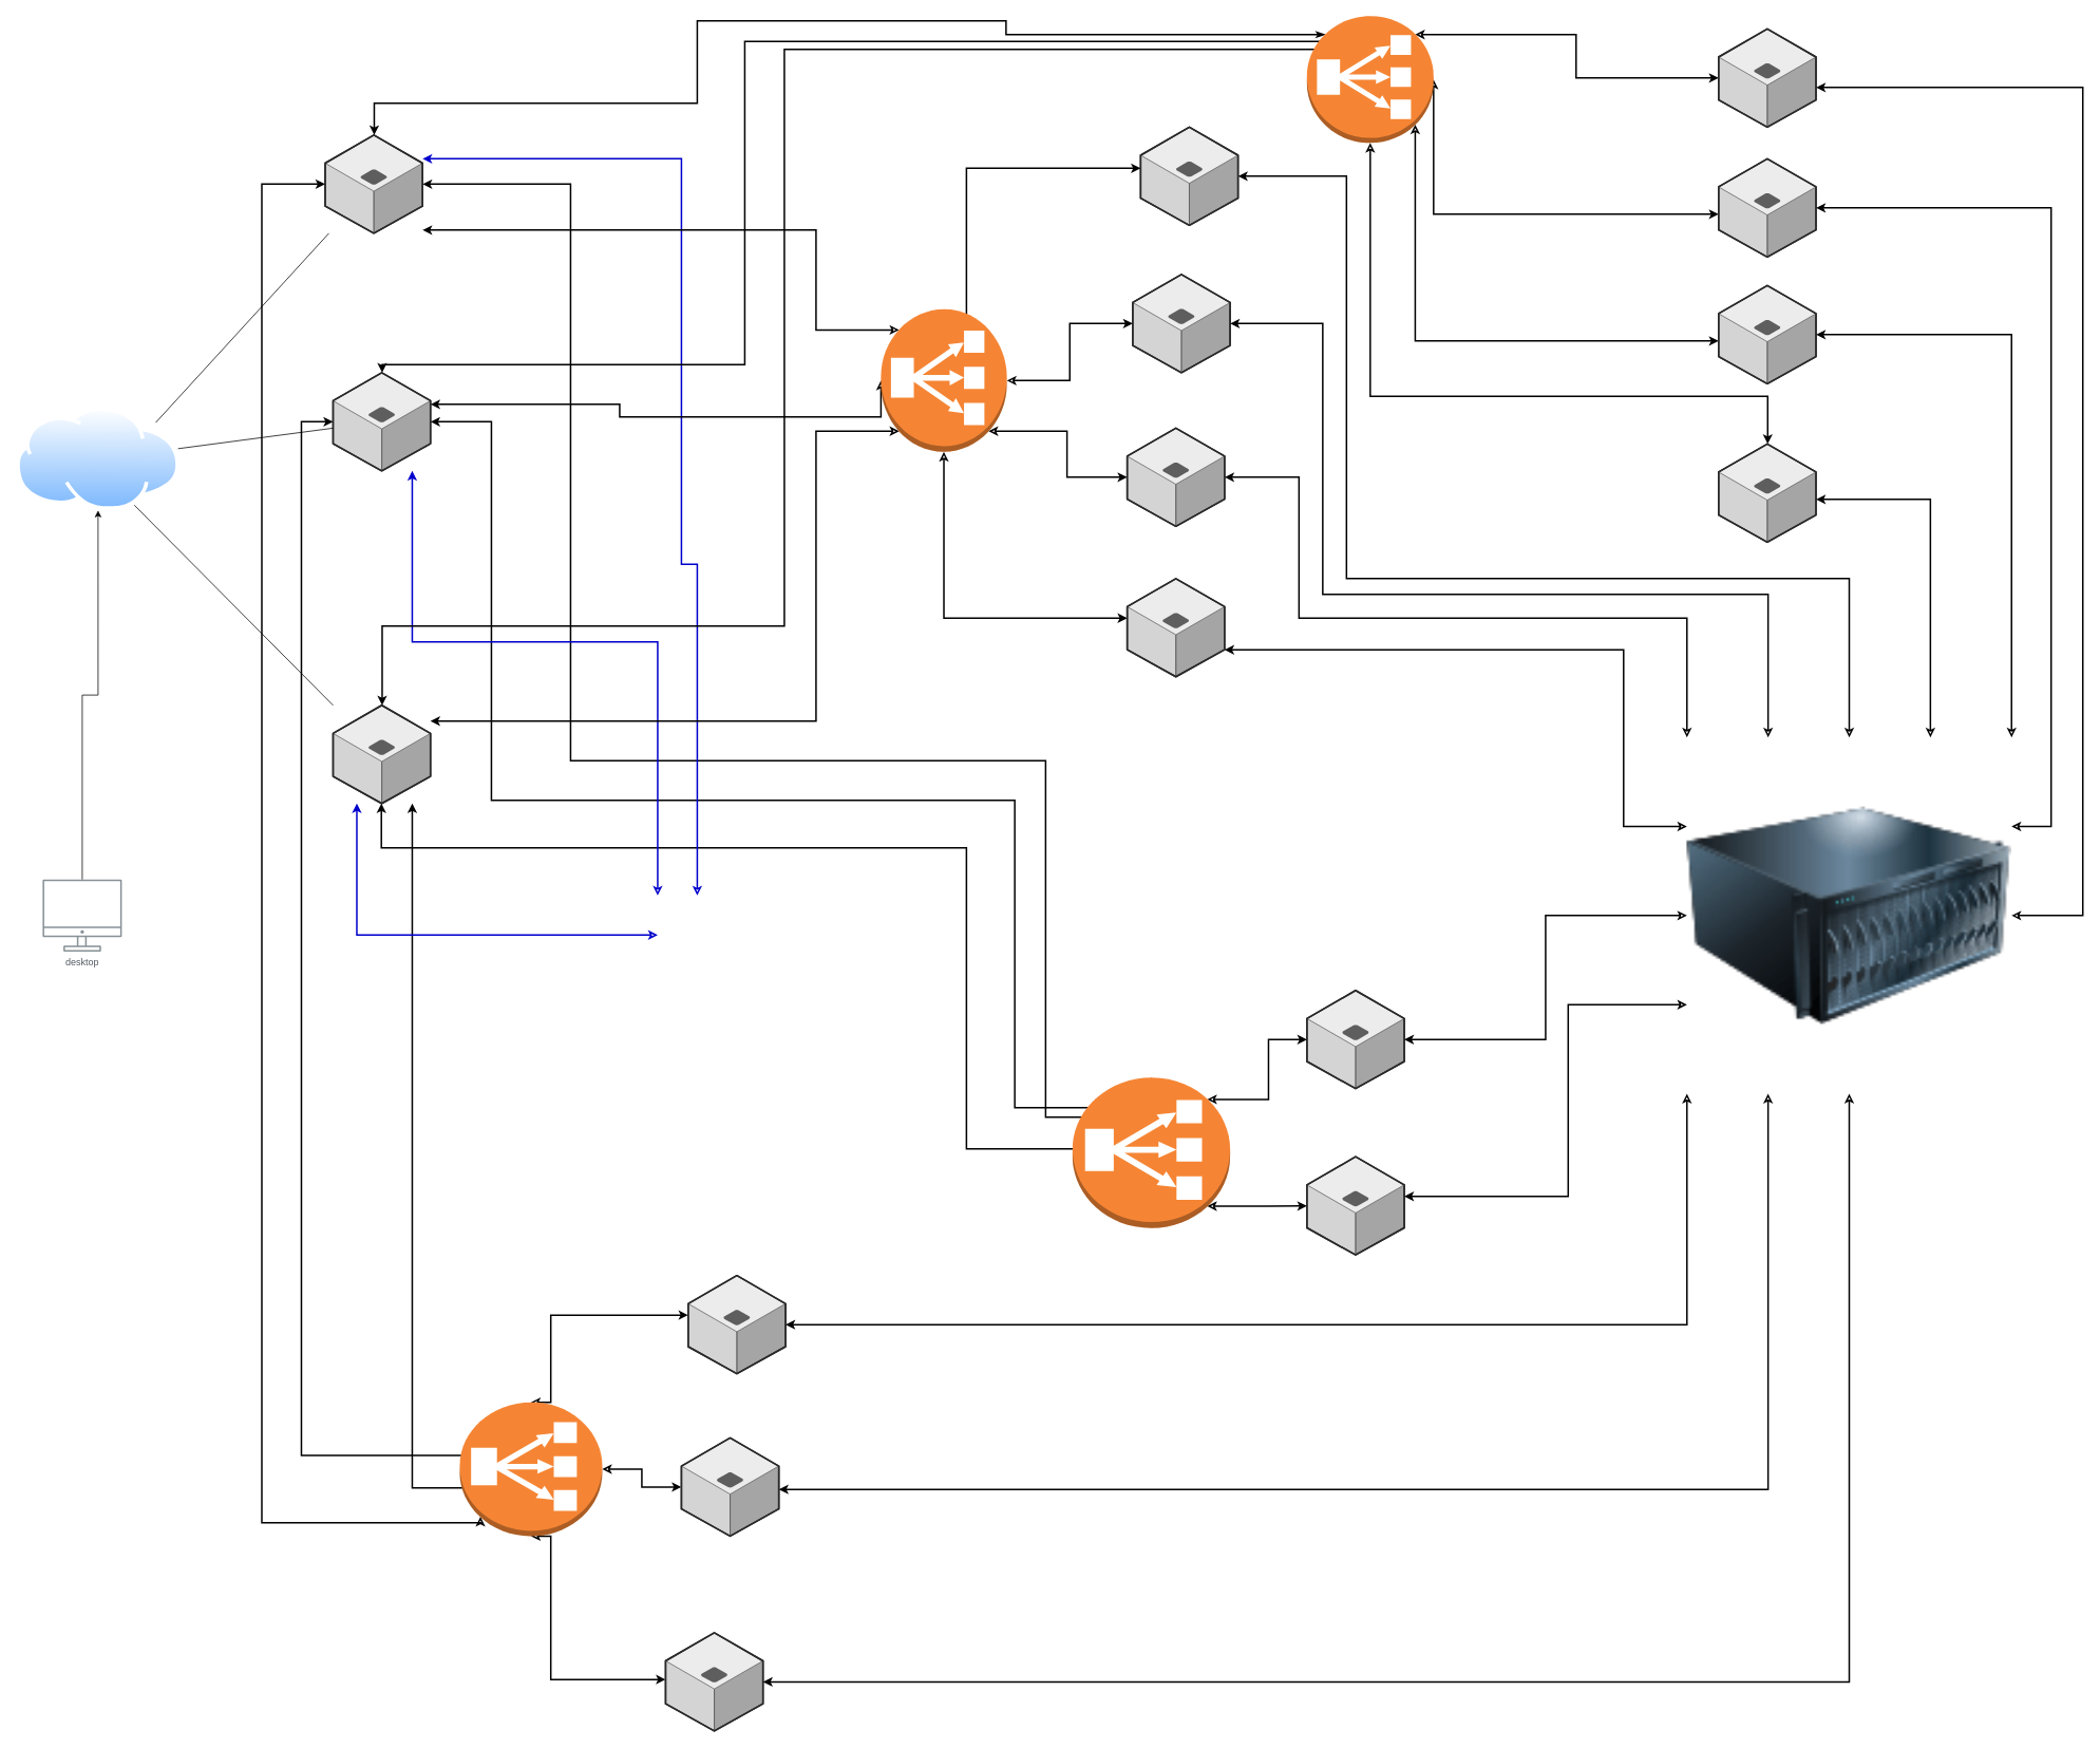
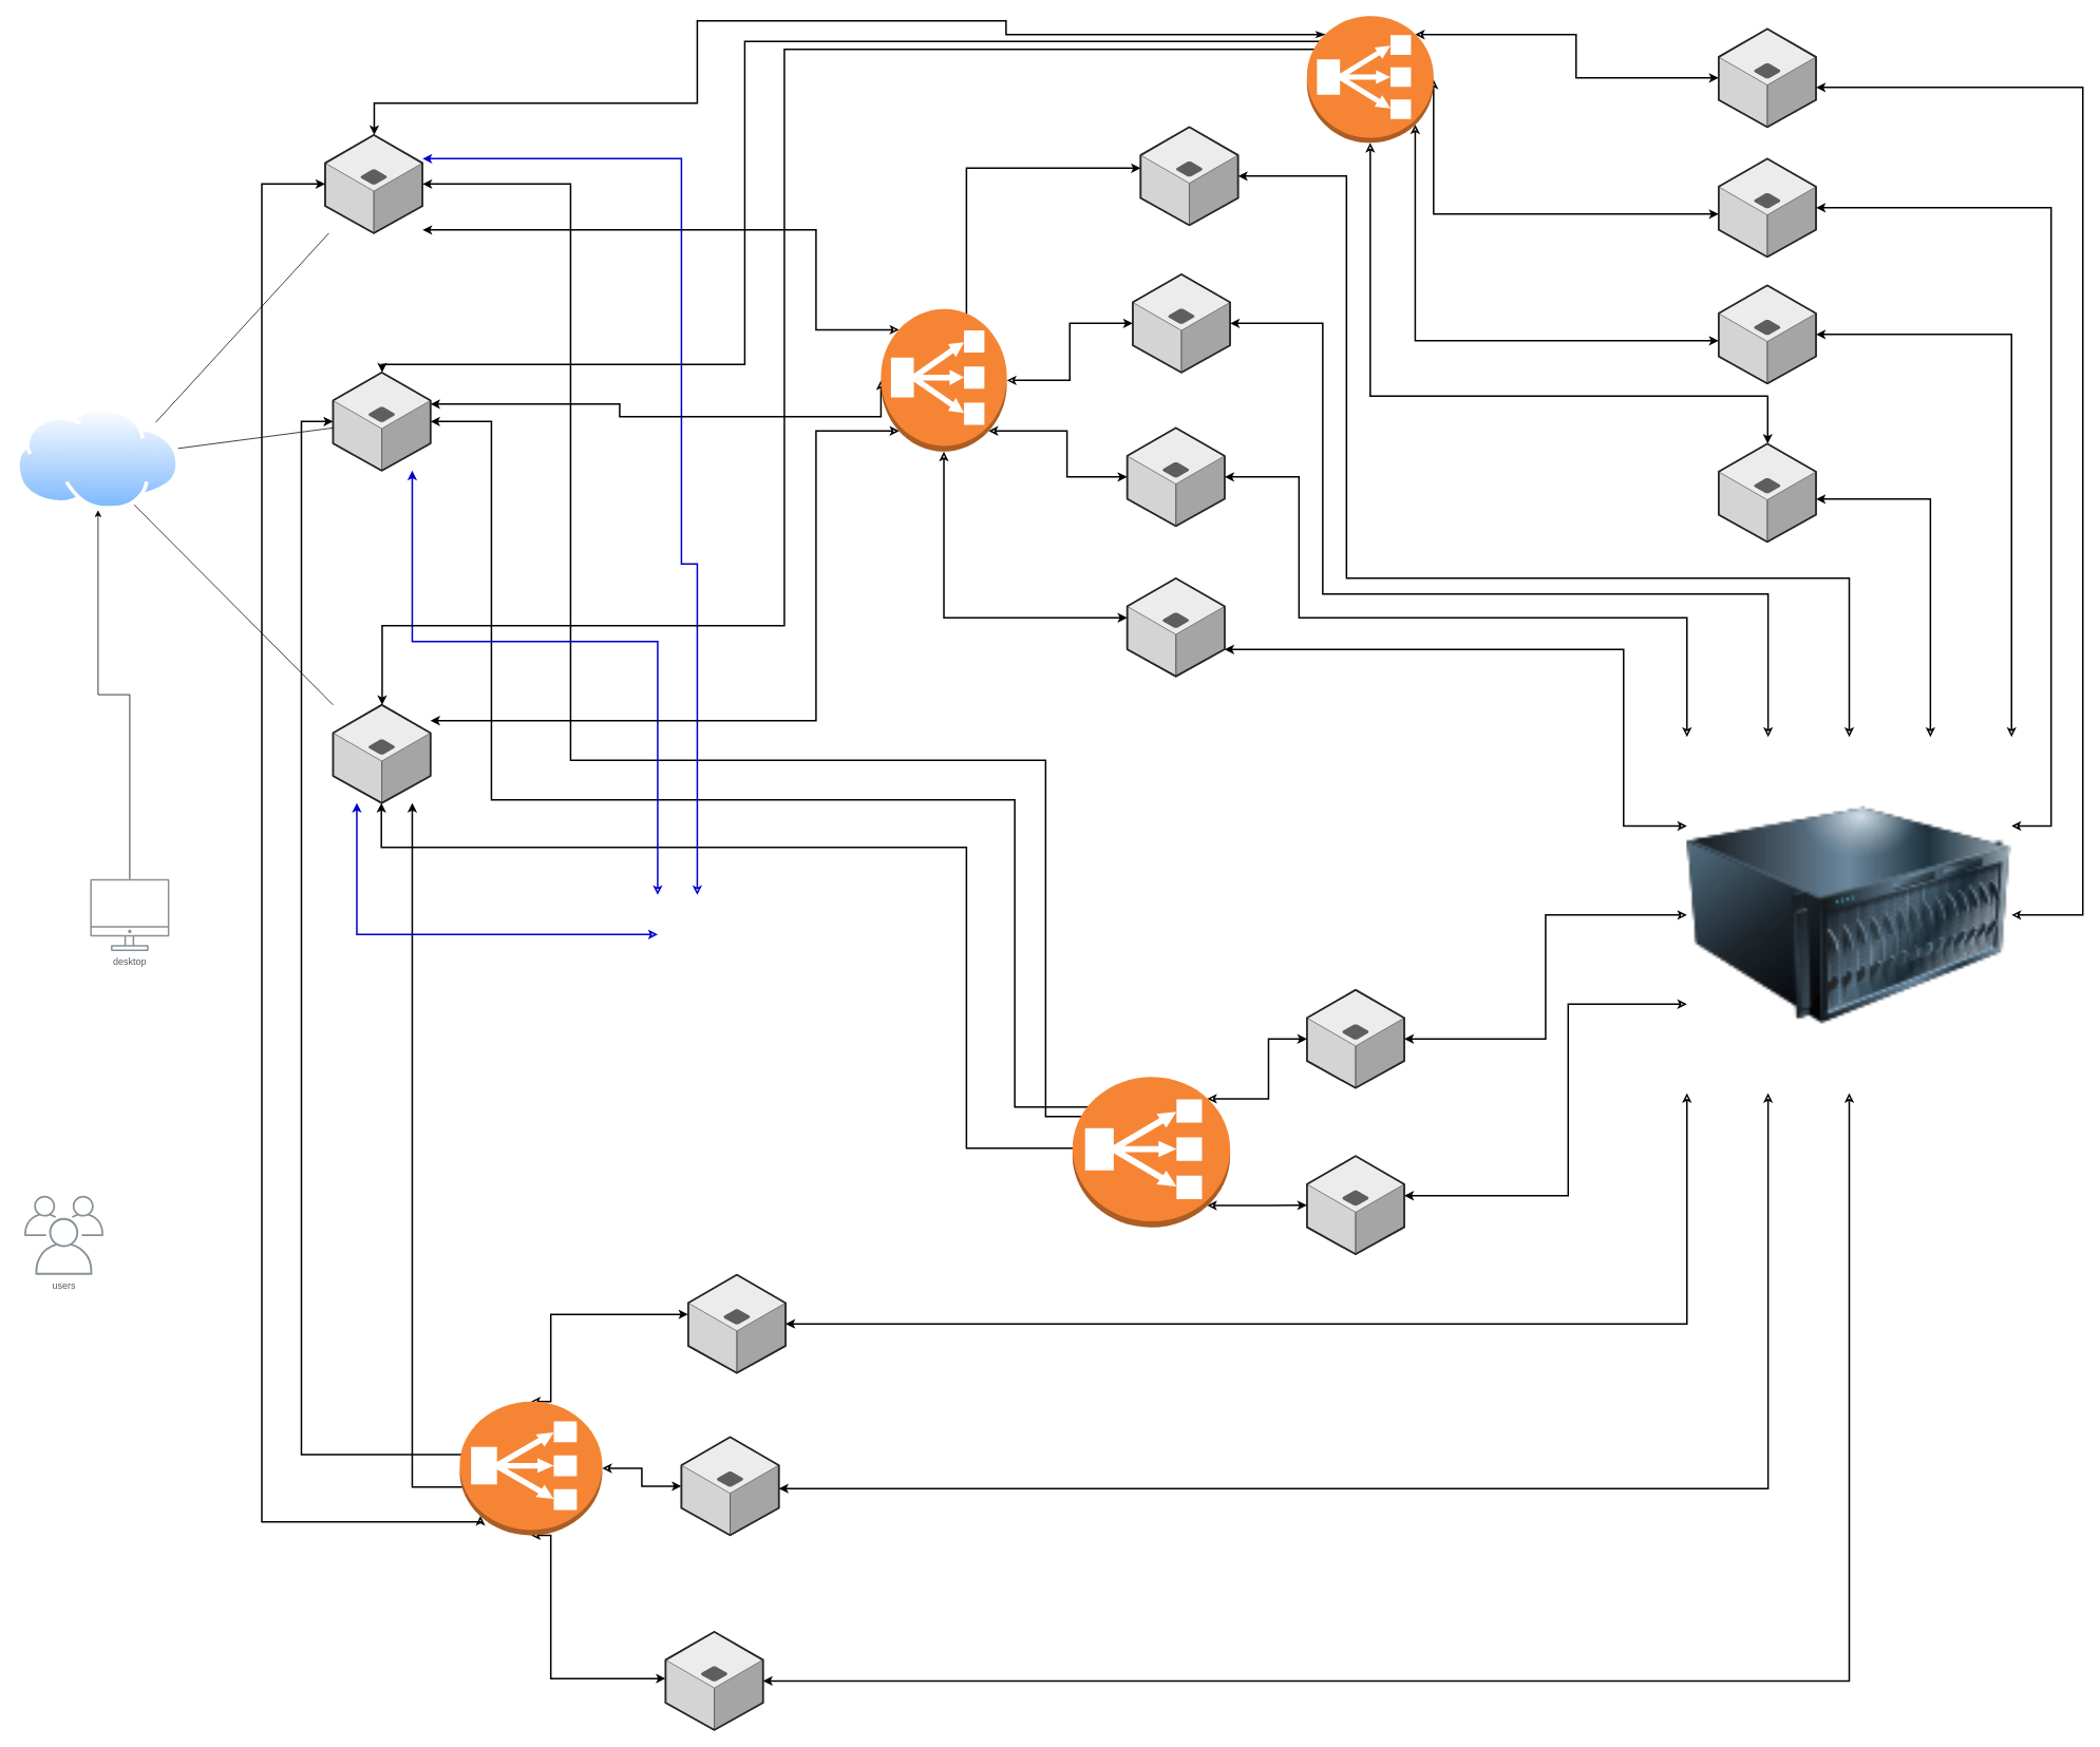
- <mxCell id="4" value="desktop" style="sketch=0;outlineConnect=0;gradientColor=none;fontColor=#545B64;strokeColor=none;fillColor=#879196;dashed=0;verticalLabelPosition=bottom;verticalAlign=top;align=center;html=1;fontSize=12;fontStyle=0;aspect=fixed;shape=mxgraph.aws4.illustration_desktop;pointerEvents=1" vertex="1" parent="1"><mxGeometry x="53.18" y="1110" width="100" height="91" as="geometry" /></mxCell>
+ <mxCell id="4" value="desktop" style="sketch=0;outlineConnect=0;gradientColor=none;fontColor=#545B64;strokeColor=none;fillColor=#879196;dashed=0;verticalLabelPosition=bottom;verticalAlign=top;align=center;html=1;fontSize=12;fontStyle=0;aspect=fixed;shape=mxgraph.aws4.illustration_desktop;pointerEvents=1" vertex="1" parent="1"><mxGeometry x="113.18" y="1110" width="100" height="91" as="geometry" /></mxCell>
+ <mxCell id="2" value="users" style="sketch=0;outlineConnect=0;gradientColor=none;fontColor=#545B64;strokeColor=none;fillColor=#879196;dashed=0;verticalLabelPosition=bottom;verticalAlign=top;align=center;html=1;fontSize=12;fontStyle=0;aspect=fixed;shape=mxgraph.aws4.illustration_users;pointerEvents=1" vertex="1" parent="1"><mxGeometry x="30" y="1510" width="100" height="100" as="geometry" /></mxCell>
